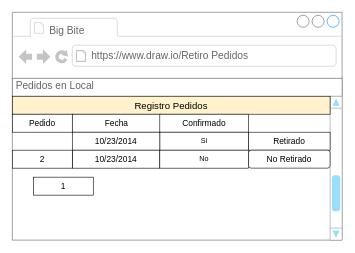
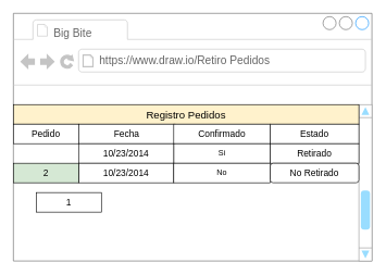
- <mxCell id="5" value="Pedidos en Local" style="strokeWidth=1;shadow=0;dashed=0;align=center;html=1;shape=mxgraph.mockup.text.textBox;fontColor=#666666;align=left;fontSize=17;spacingLeft=4;spacingTop=-3;whiteSpace=wrap;strokeColor=#666666;mainText=" vertex="1" parent="1"><mxGeometry x="20" y="130" width="550" height="30" as="geometry" /></mxCell>
+ <mxCell id="10" value="&lt;font style=&quot;font-size: 14px;&quot;&gt;Estado&lt;/font&gt;" style="rounded=0;whiteSpace=wrap;html=1;" vertex="1" parent="1"><mxGeometry x="414" y="190" width="136" height="30" as="geometry" /></mxCell>
- <mxCell id="19" value="&lt;font style=&quot;font-size: 14px;&quot;&gt;2&lt;/font&gt;" style="rounded=0;whiteSpace=wrap;html=1;" vertex="1" parent="1"><mxGeometry x="20" y="250" width="100" height="30" as="geometry" /></mxCell>
+ <mxCell id="19" value="&lt;font style=&quot;font-size: 14px;&quot;&gt;2&lt;/font&gt;" style="rounded=0;whiteSpace=wrap;html=1;fillColor=#d5e8d4;" vertex="1" parent="1"><mxGeometry x="20" y="250" width="100" height="30" as="geometry" /></mxCell>
